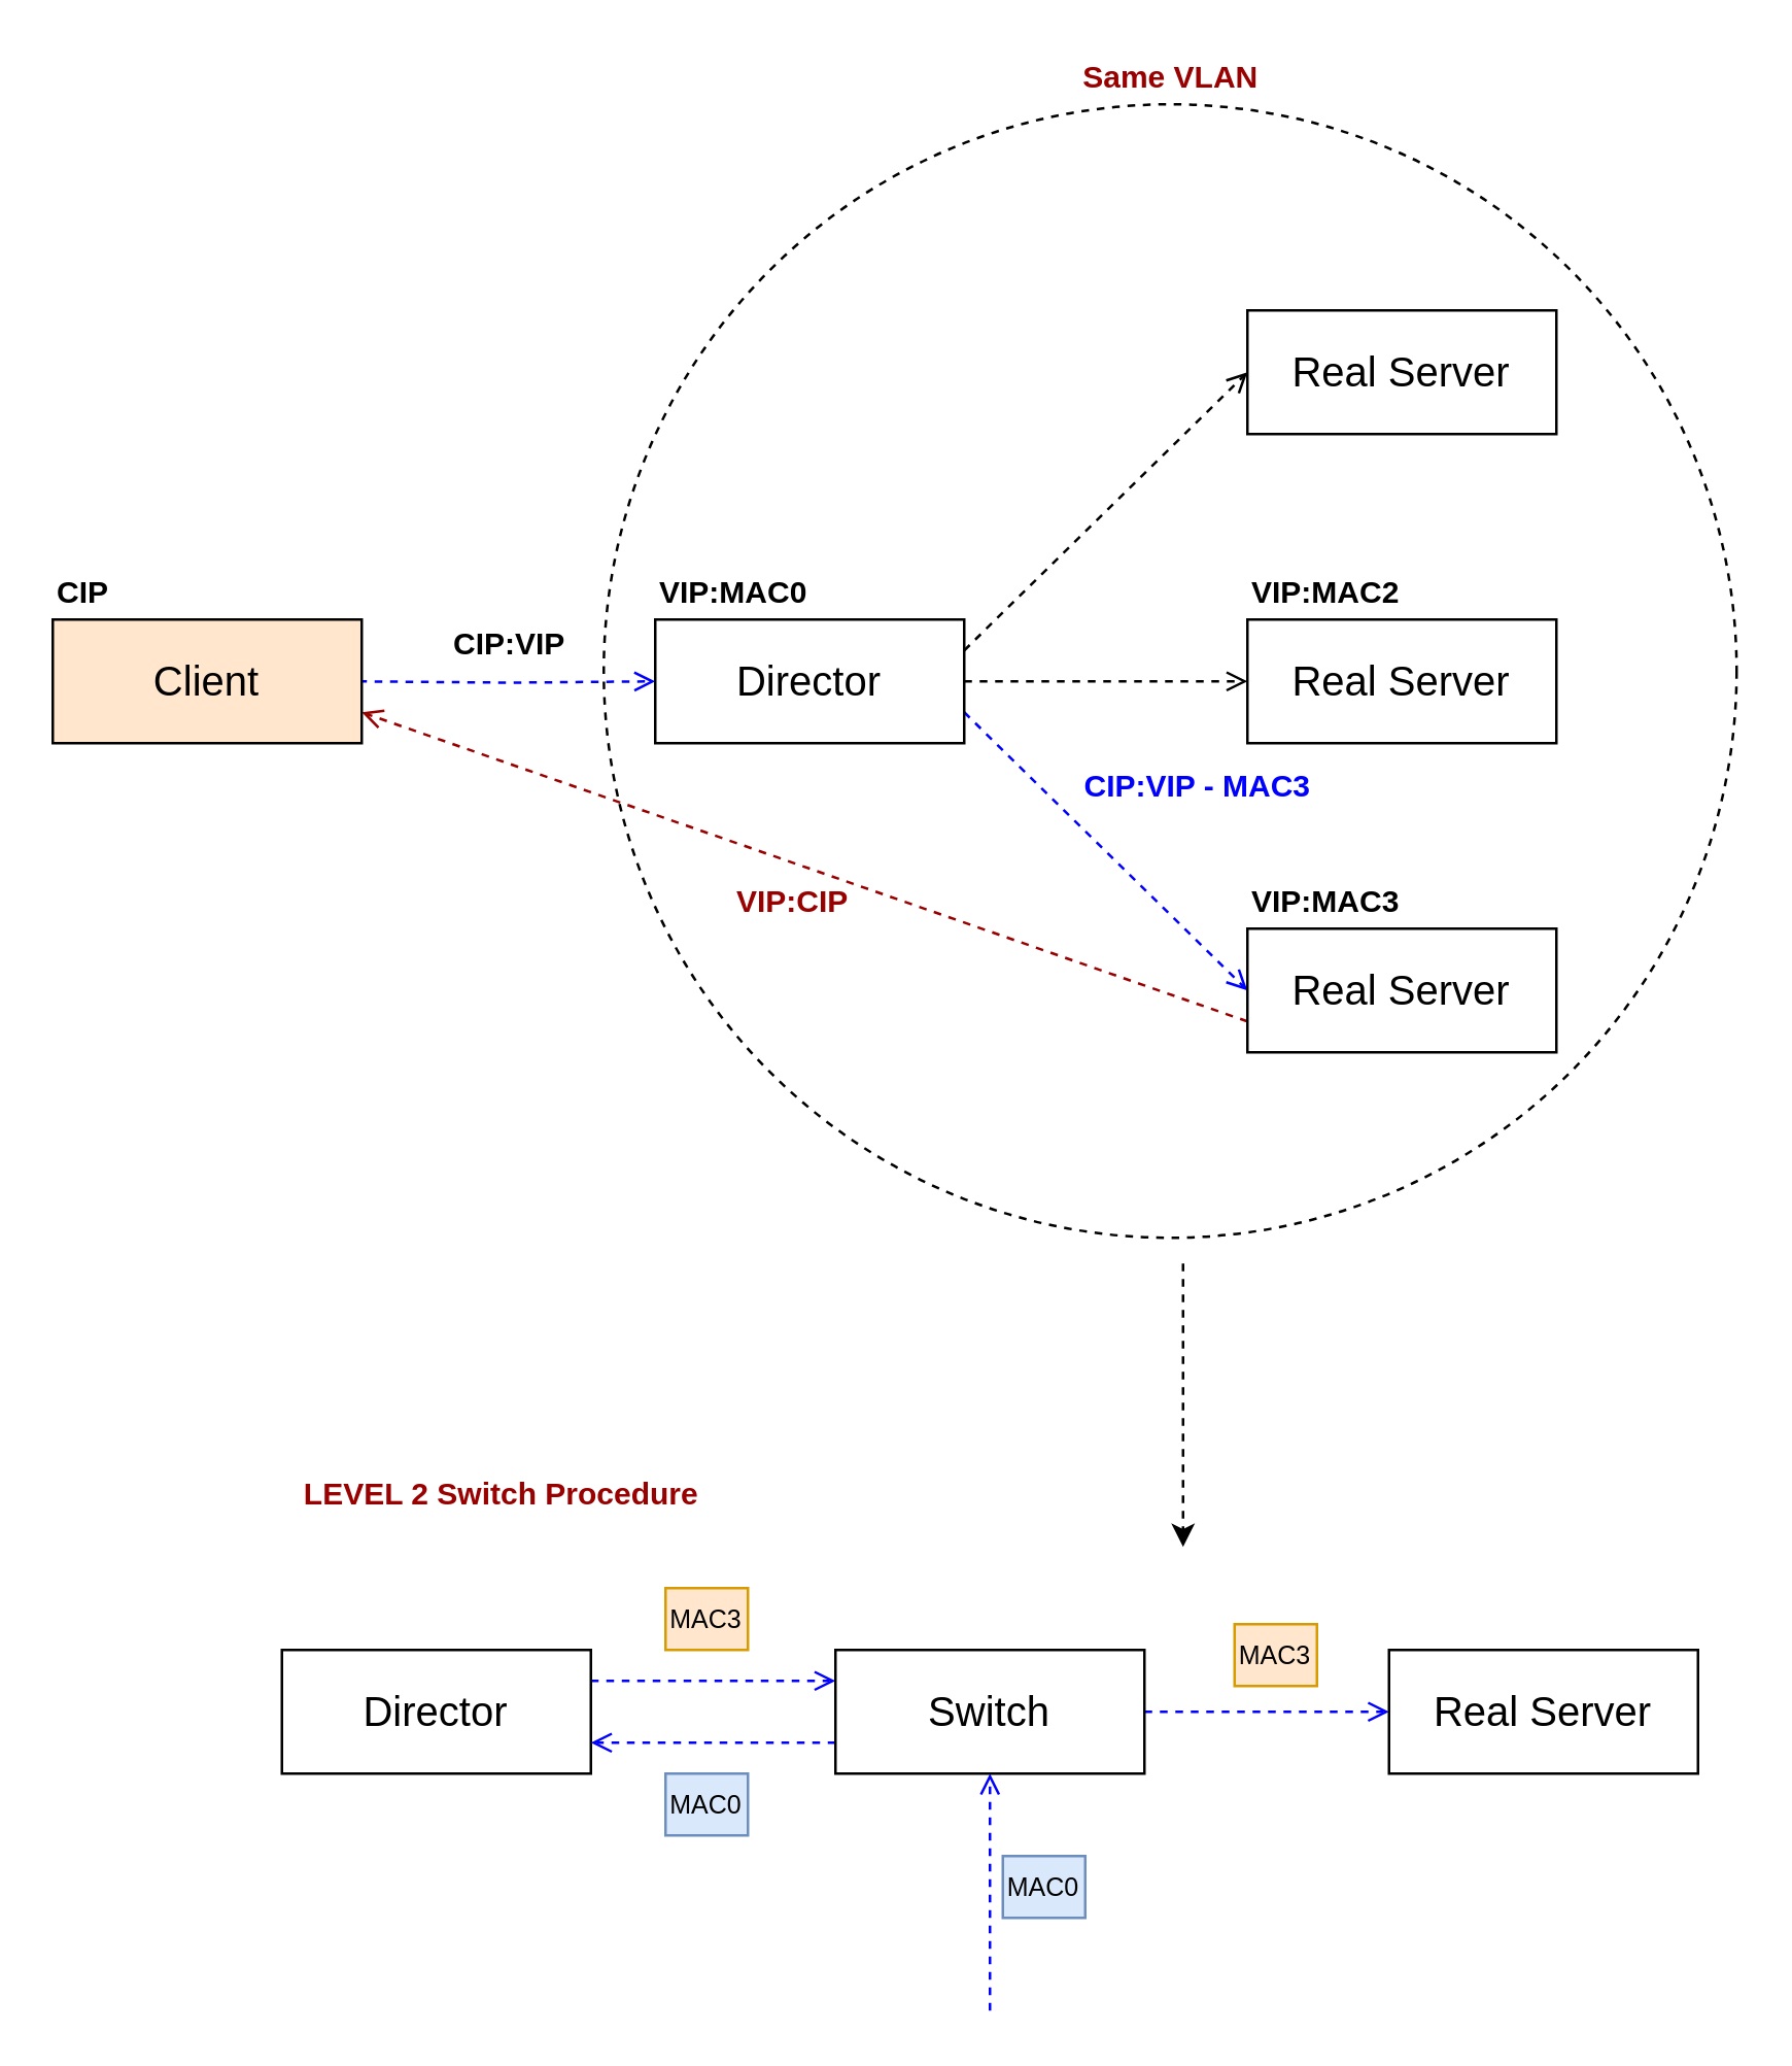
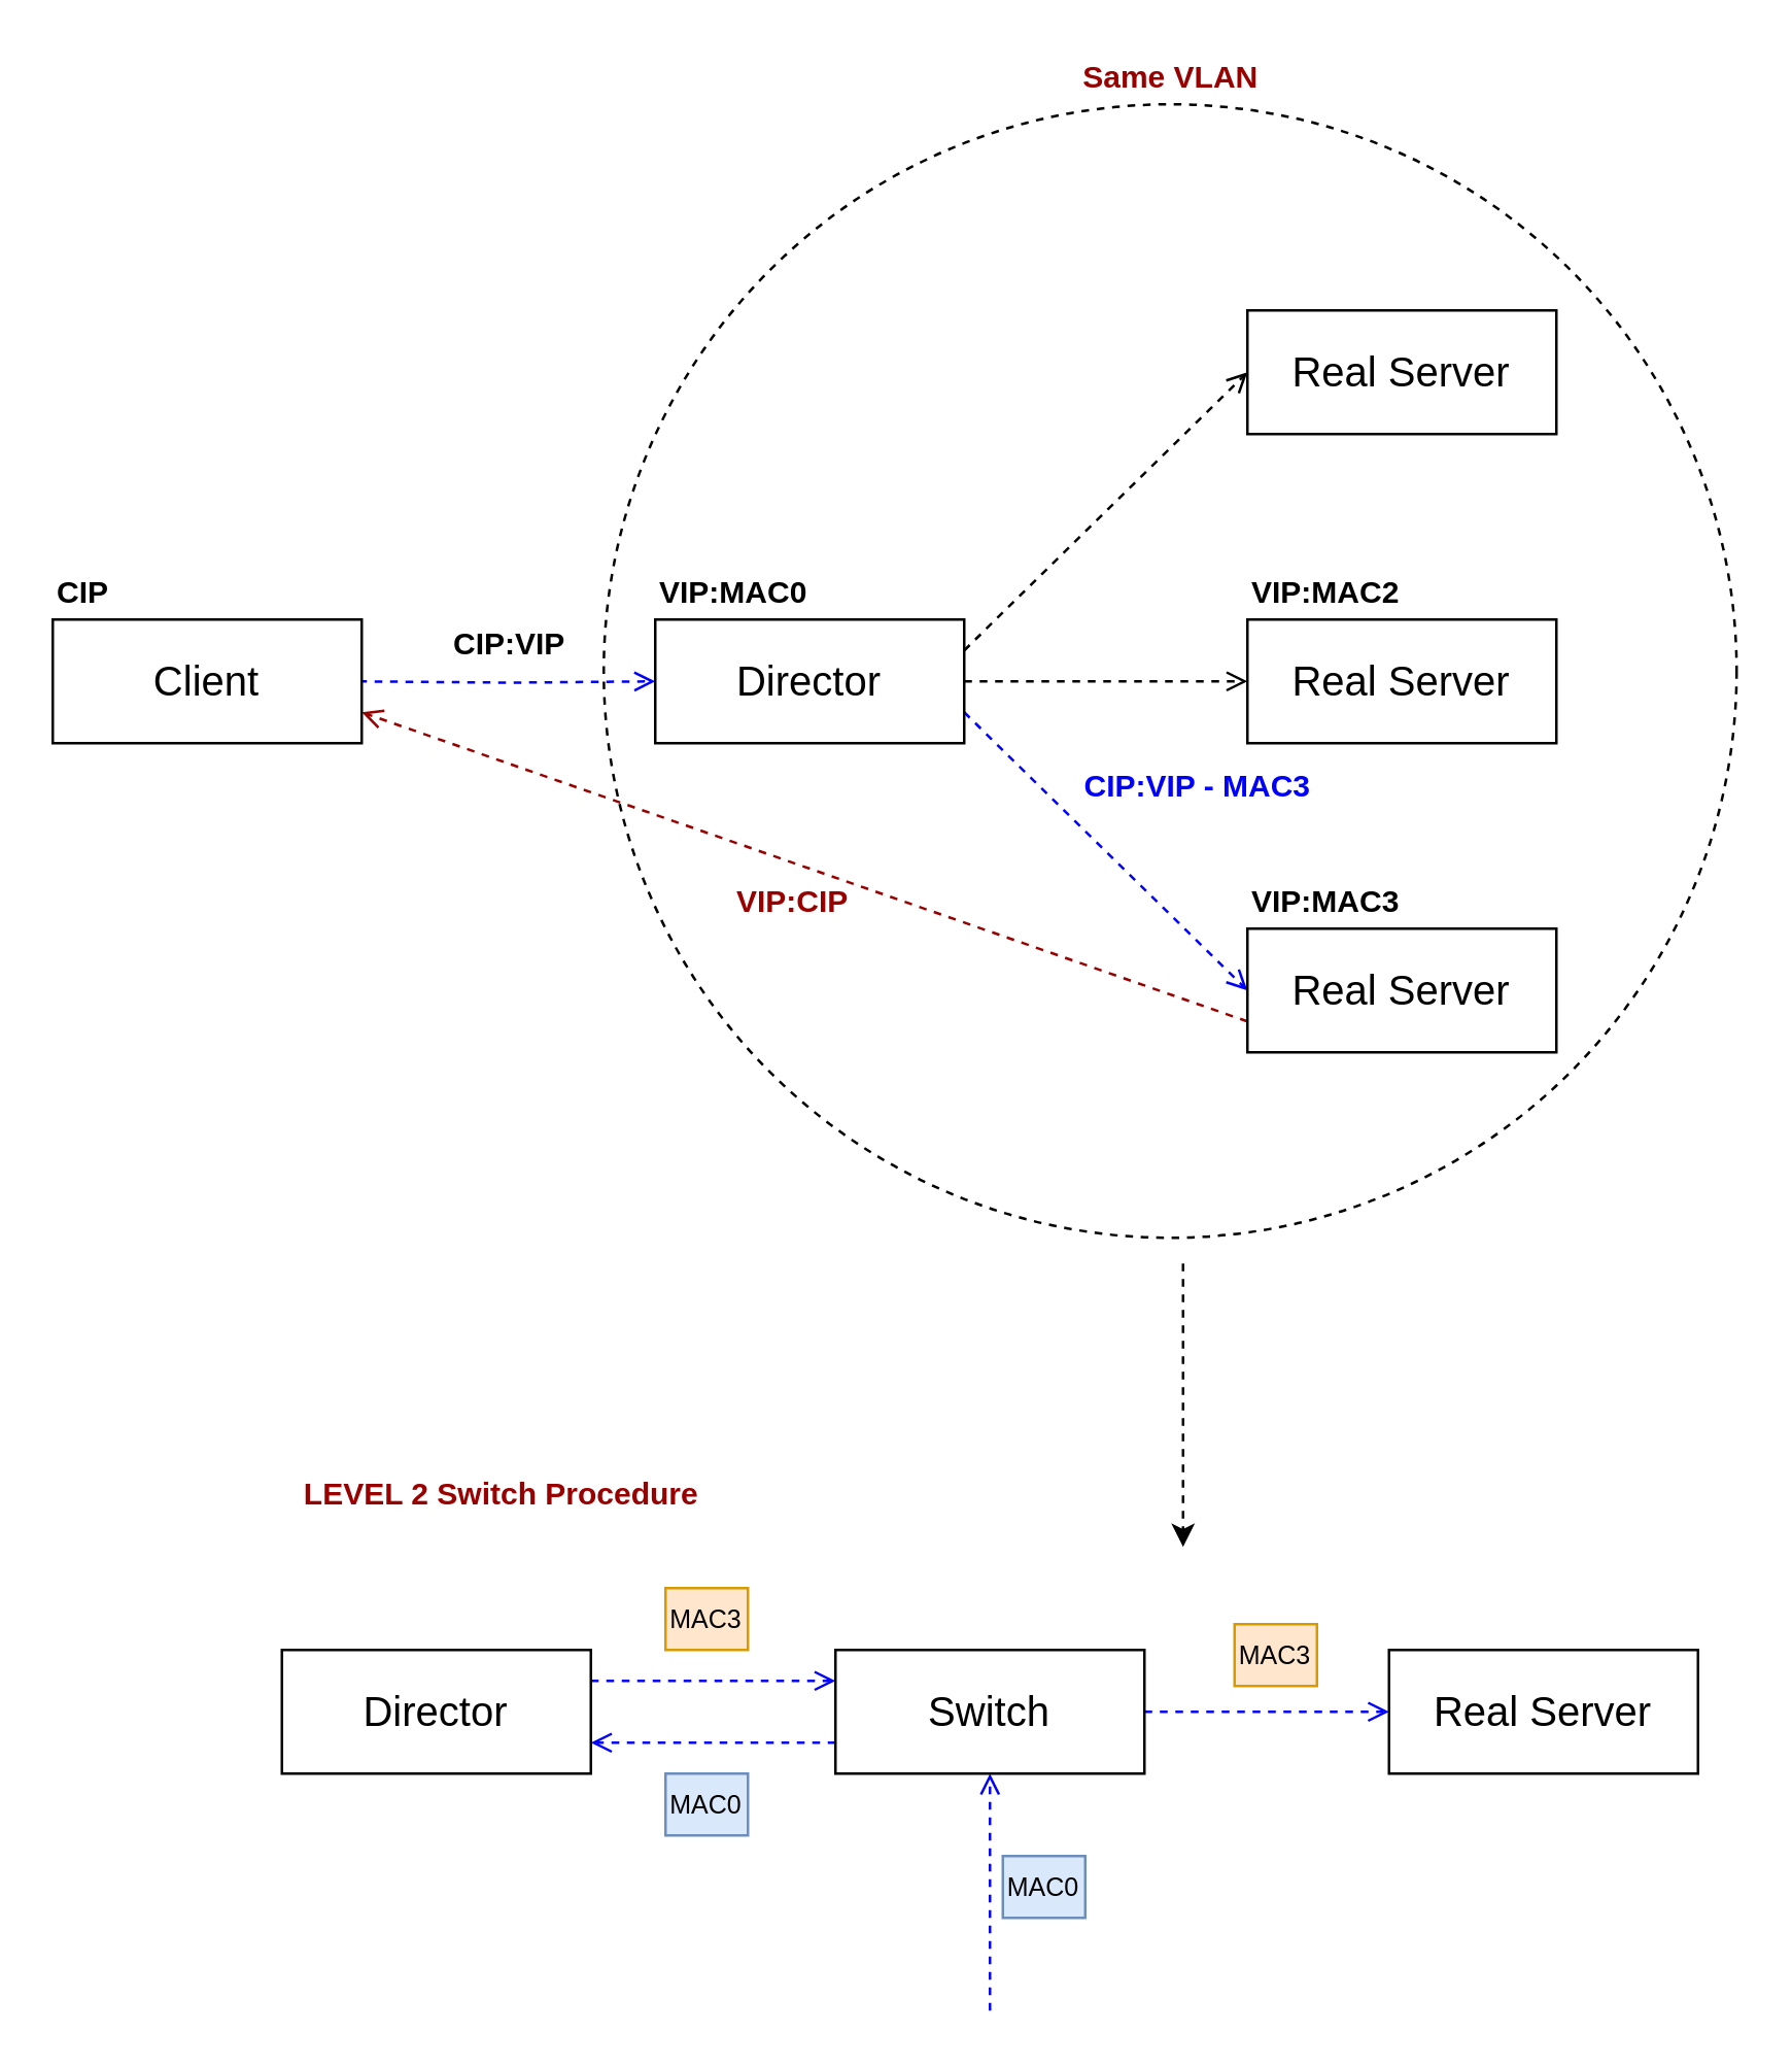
- <mxCell id="28" value="Client" style="rounded=0;whiteSpace=wrap;html=1;fontSize=16;fillColor=#ffe6cc;" vertex="1" parent="1"><mxGeometry x="20" y="240" width="120" height="48" as="geometry" /></mxCell>
+ <mxCell id="28" value="Client" style="rounded=0;whiteSpace=wrap;html=1;fontSize=16;" vertex="1" parent="1"><mxGeometry x="20" y="240" width="120" height="48" as="geometry" /></mxCell>
